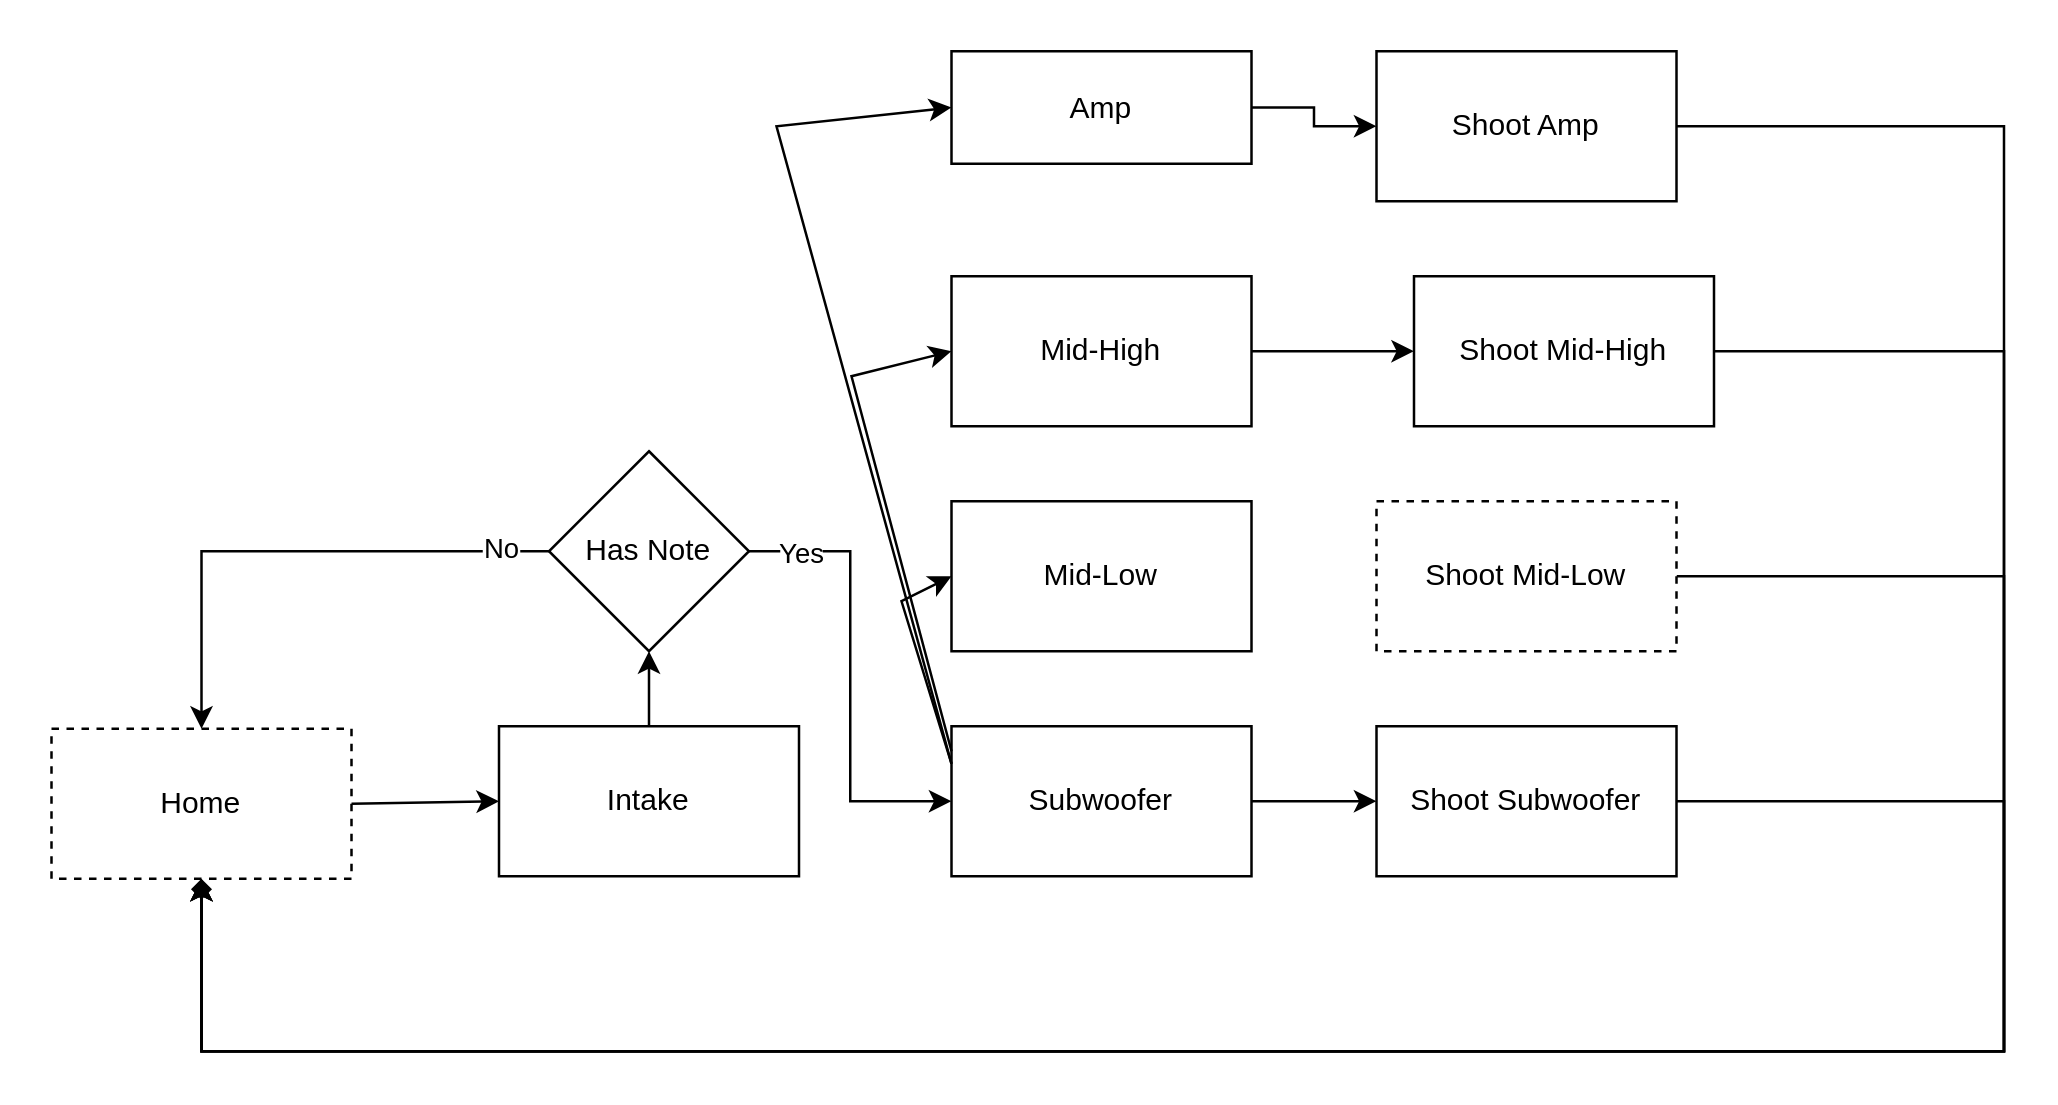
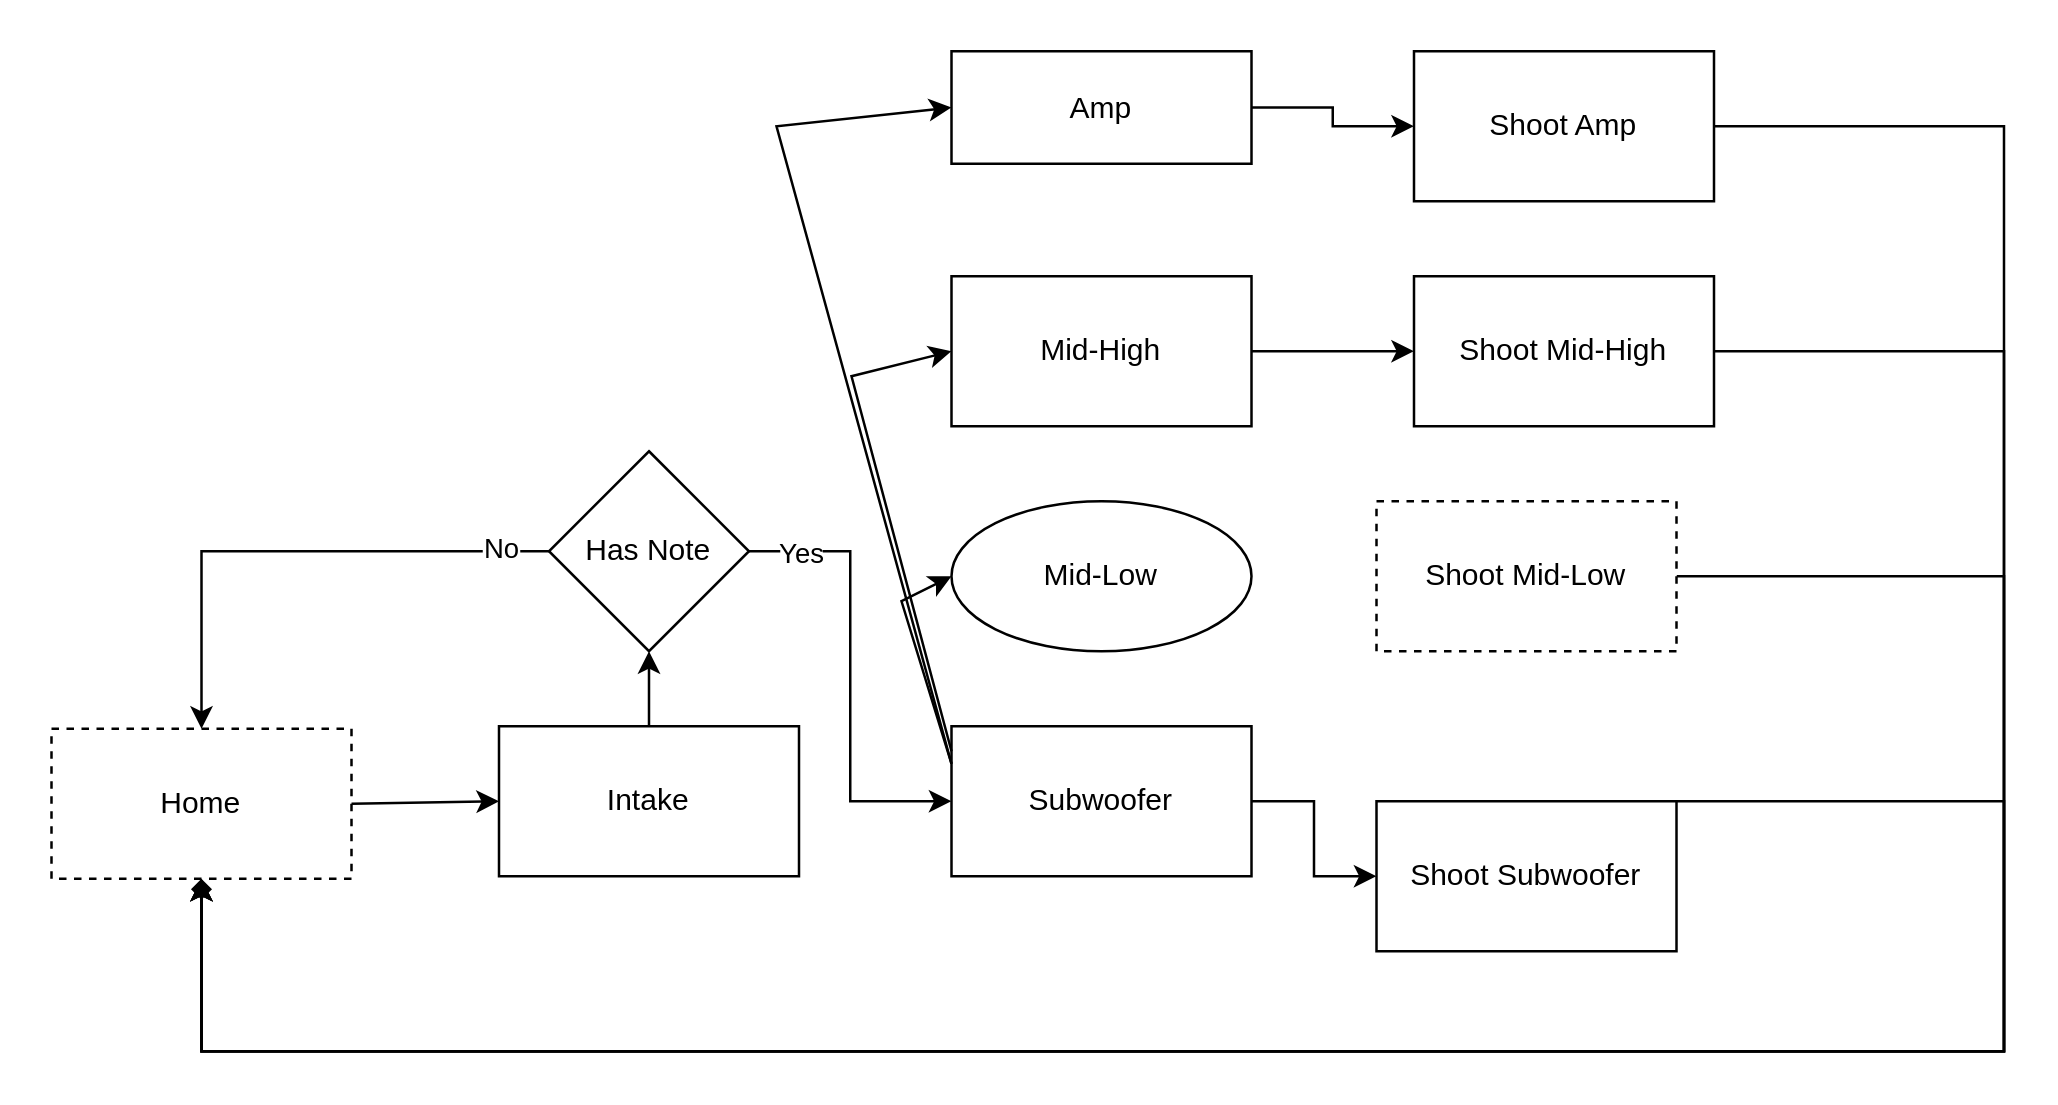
- <mxCell id="17" value="&lt;div&gt;Shoot Amp&lt;/div&gt;" style="rounded=0;whiteSpace=wrap;html=1;" parent="1" vertex="1"><mxGeometry x="550" y="20" width="120" height="60" as="geometry" /></mxCell>
+ <mxCell id="17" value="&lt;div&gt;Shoot Amp&lt;/div&gt;" style="rounded=0;whiteSpace=wrap;html=1;" parent="1" vertex="1"><mxGeometry x="565" y="20" width="120" height="60" as="geometry" /></mxCell>
- <mxCell id="13" value="Mid-Low" style="rounded=0;whiteSpace=wrap;html=1;" parent="1" vertex="1"><mxGeometry x="380" y="200" width="120" height="60" as="geometry" /></mxCell>
+ <mxCell id="13" value="Mid-Low" style="ellipse;whiteSpace=wrap;html=1;" parent="1" vertex="1"><mxGeometry x="380" y="200" width="120" height="60" as="geometry" /></mxCell>
- <mxCell id="23" value="&lt;div&gt;Shoot Subwoofer&lt;/div&gt;" style="rounded=0;whiteSpace=wrap;html=1;" parent="1" vertex="1"><mxGeometry x="550" y="290" width="120" height="60" as="geometry" /></mxCell>
+ <mxCell id="23" value="&lt;div&gt;Shoot Subwoofer&lt;/div&gt;" style="rounded=0;whiteSpace=wrap;html=1;" parent="1" vertex="1"><mxGeometry x="550" y="320" width="120" height="60" as="geometry" /></mxCell>
